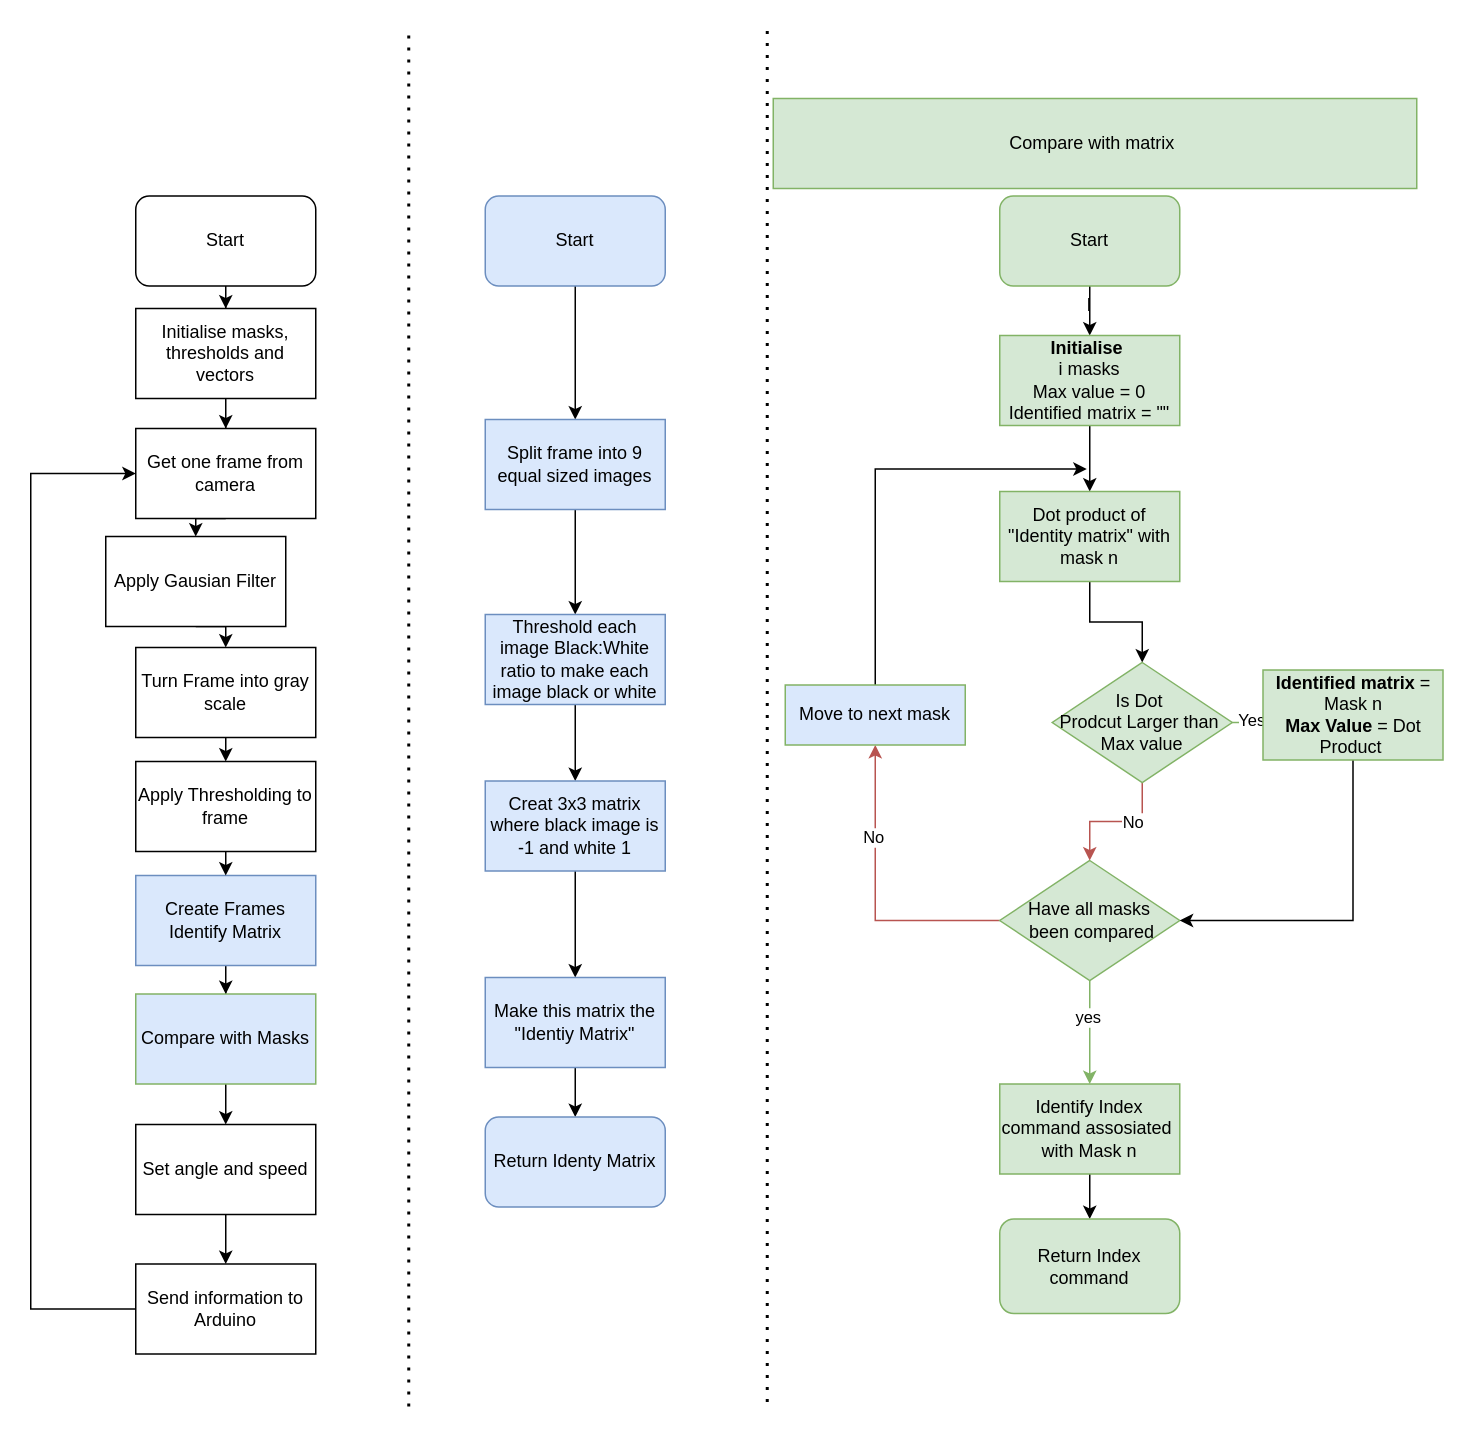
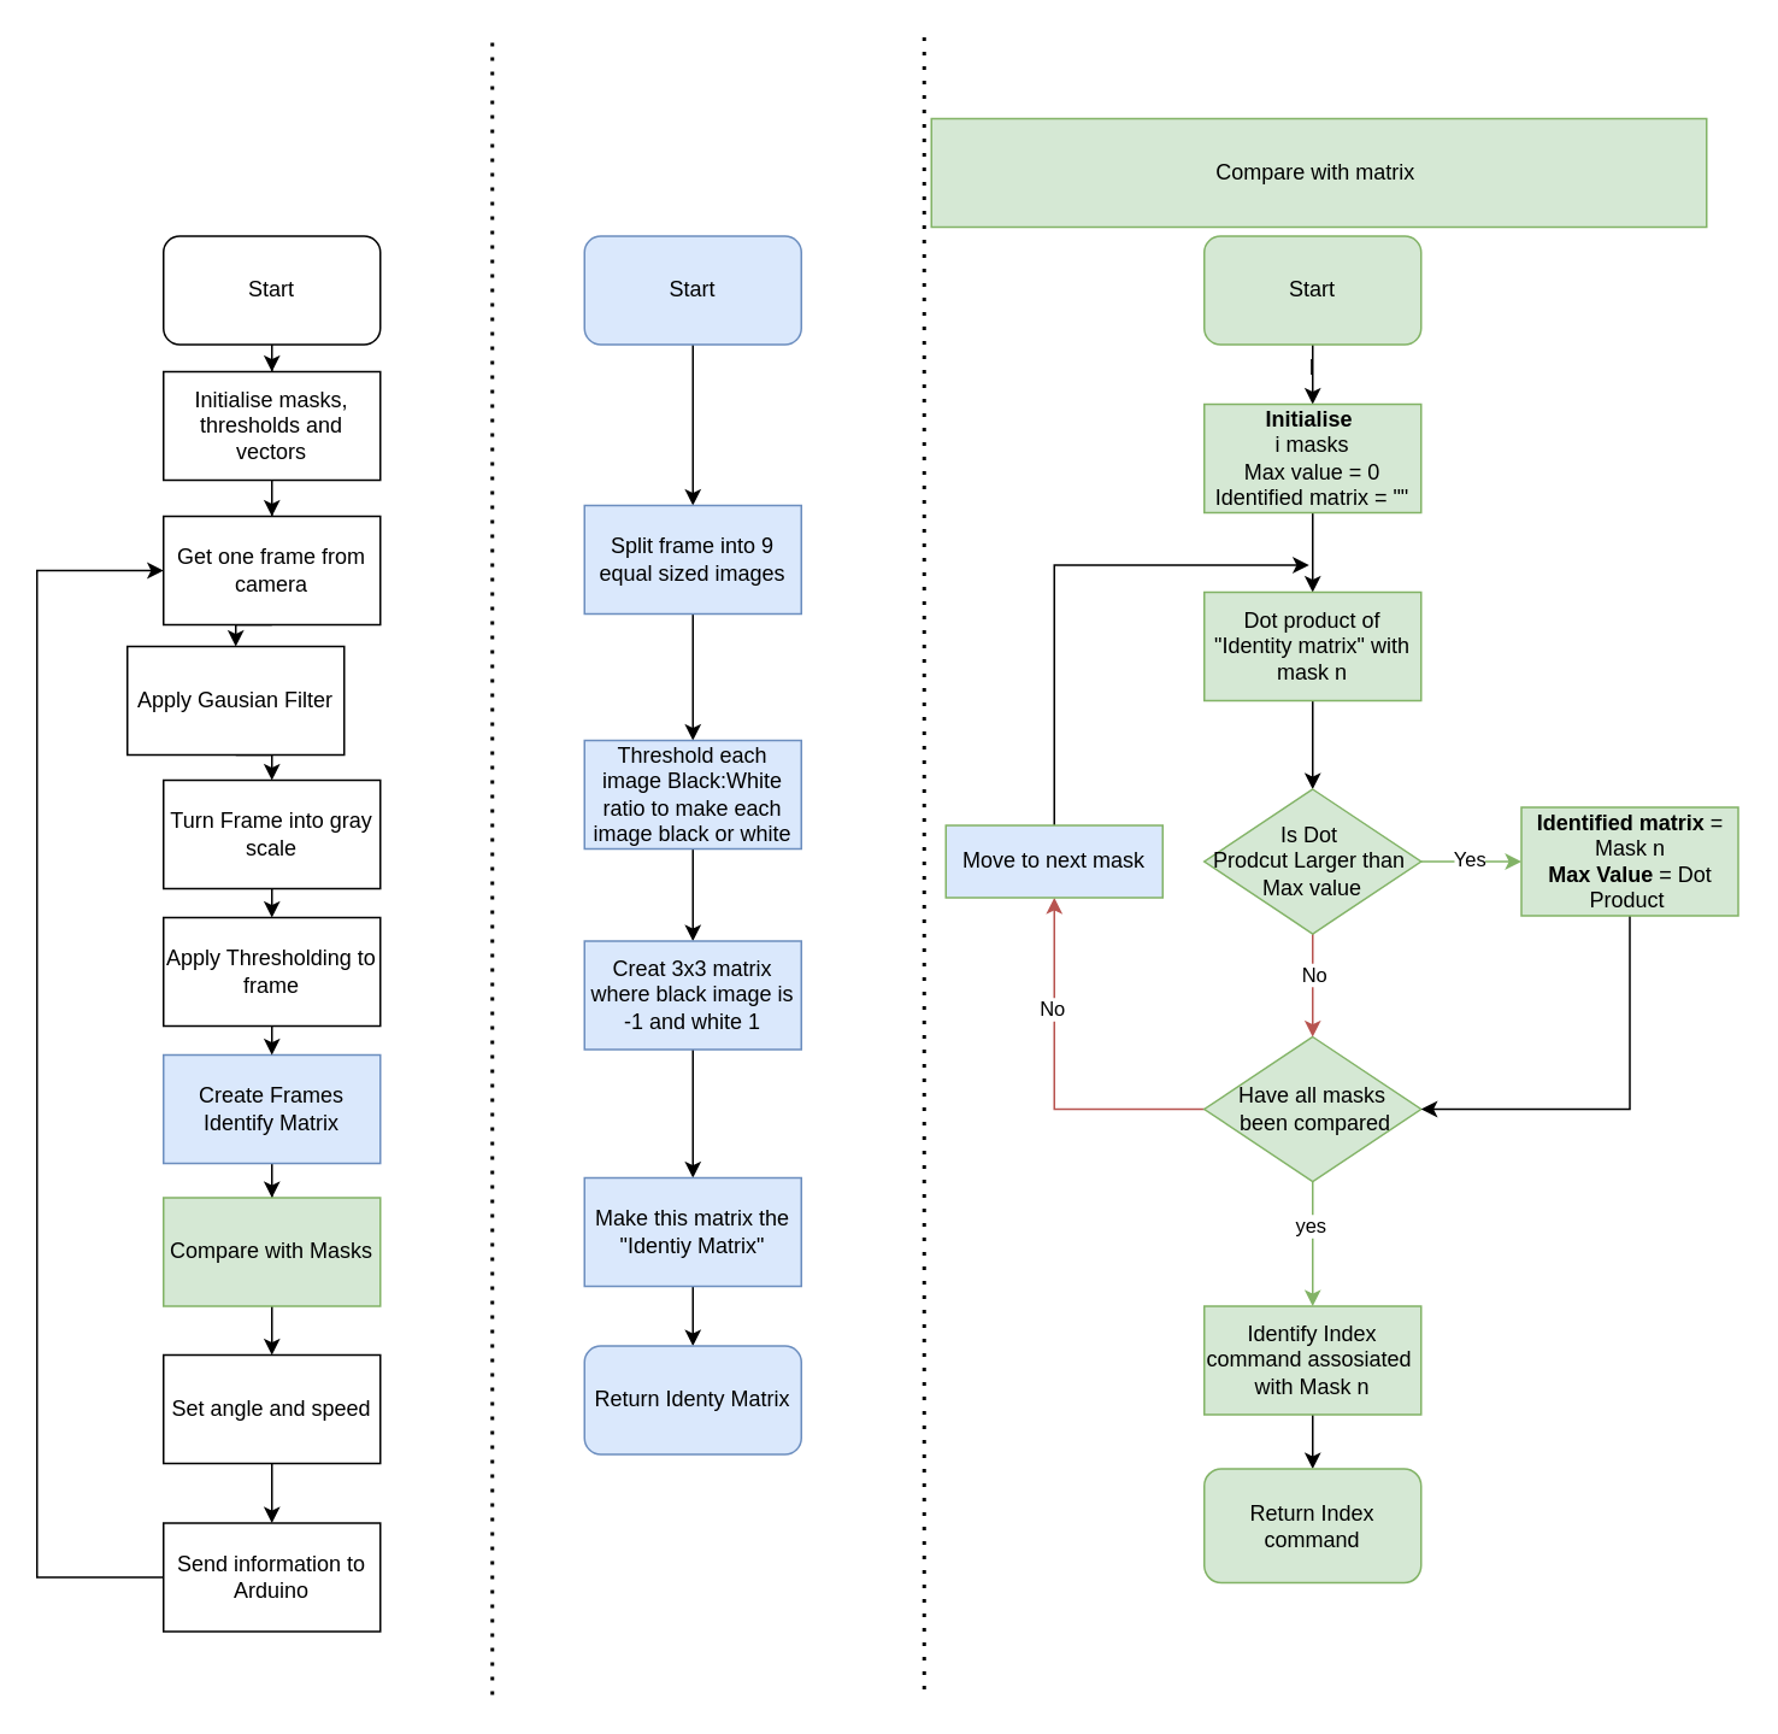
- <mxCell id="55" value="Is&amp;nbsp;&lt;span style=&quot;background-color: initial;&quot;&gt;Dot&amp;nbsp;&lt;/span&gt;&lt;div&gt;&lt;span style=&quot;background-color: initial;&quot;&gt;Prodcut&amp;nbsp;&lt;/span&gt;&lt;span style=&quot;background-color: initial;&quot;&gt;Larger than&amp;nbsp;&lt;/span&gt;&lt;/div&gt;&lt;div&gt;&lt;span style=&quot;background-color: initial;&quot;&gt;Max value&lt;/span&gt;&lt;/div&gt;" style="rhombus;whiteSpace=wrap;html=1;fillColor=#d5e8d4;strokeColor=#82b366;" parent="1" vertex="1"><mxGeometry x="701" y="441" width="120" height="80" as="geometry" /></mxCell>
+ <mxCell id="55" value="Is&amp;nbsp;&lt;span style=&quot;background-color: initial;&quot;&gt;Dot&amp;nbsp;&lt;/span&gt;&lt;div&gt;&lt;span style=&quot;background-color: initial;&quot;&gt;Prodcut&amp;nbsp;&lt;/span&gt;&lt;span style=&quot;background-color: initial;&quot;&gt;Larger than&amp;nbsp;&lt;/span&gt;&lt;/div&gt;&lt;div&gt;&lt;span style=&quot;background-color: initial;&quot;&gt;Max value&lt;/span&gt;&lt;/div&gt;" style="rhombus;whiteSpace=wrap;html=1;fillColor=#d5e8d4;strokeColor=#82b366;" parent="1" vertex="1"><mxGeometry x="666" y="436" width="120" height="80" as="geometry" /></mxCell>
- <mxCell id="11" value="Compare with Masks" style="rounded=0;whiteSpace=wrap;html=1;fillColor=#dae8fc;strokeColor=#82b366;" parent="1" vertex="1"><mxGeometry x="90" y="662" width="120" height="60" as="geometry" /></mxCell>
+ <mxCell id="11" value="Compare with Masks" style="rounded=0;whiteSpace=wrap;html=1;fillColor=#d5e8d4;strokeColor=#82b366;" parent="1" vertex="1"><mxGeometry x="90" y="662" width="120" height="60" as="geometry" /></mxCell>
